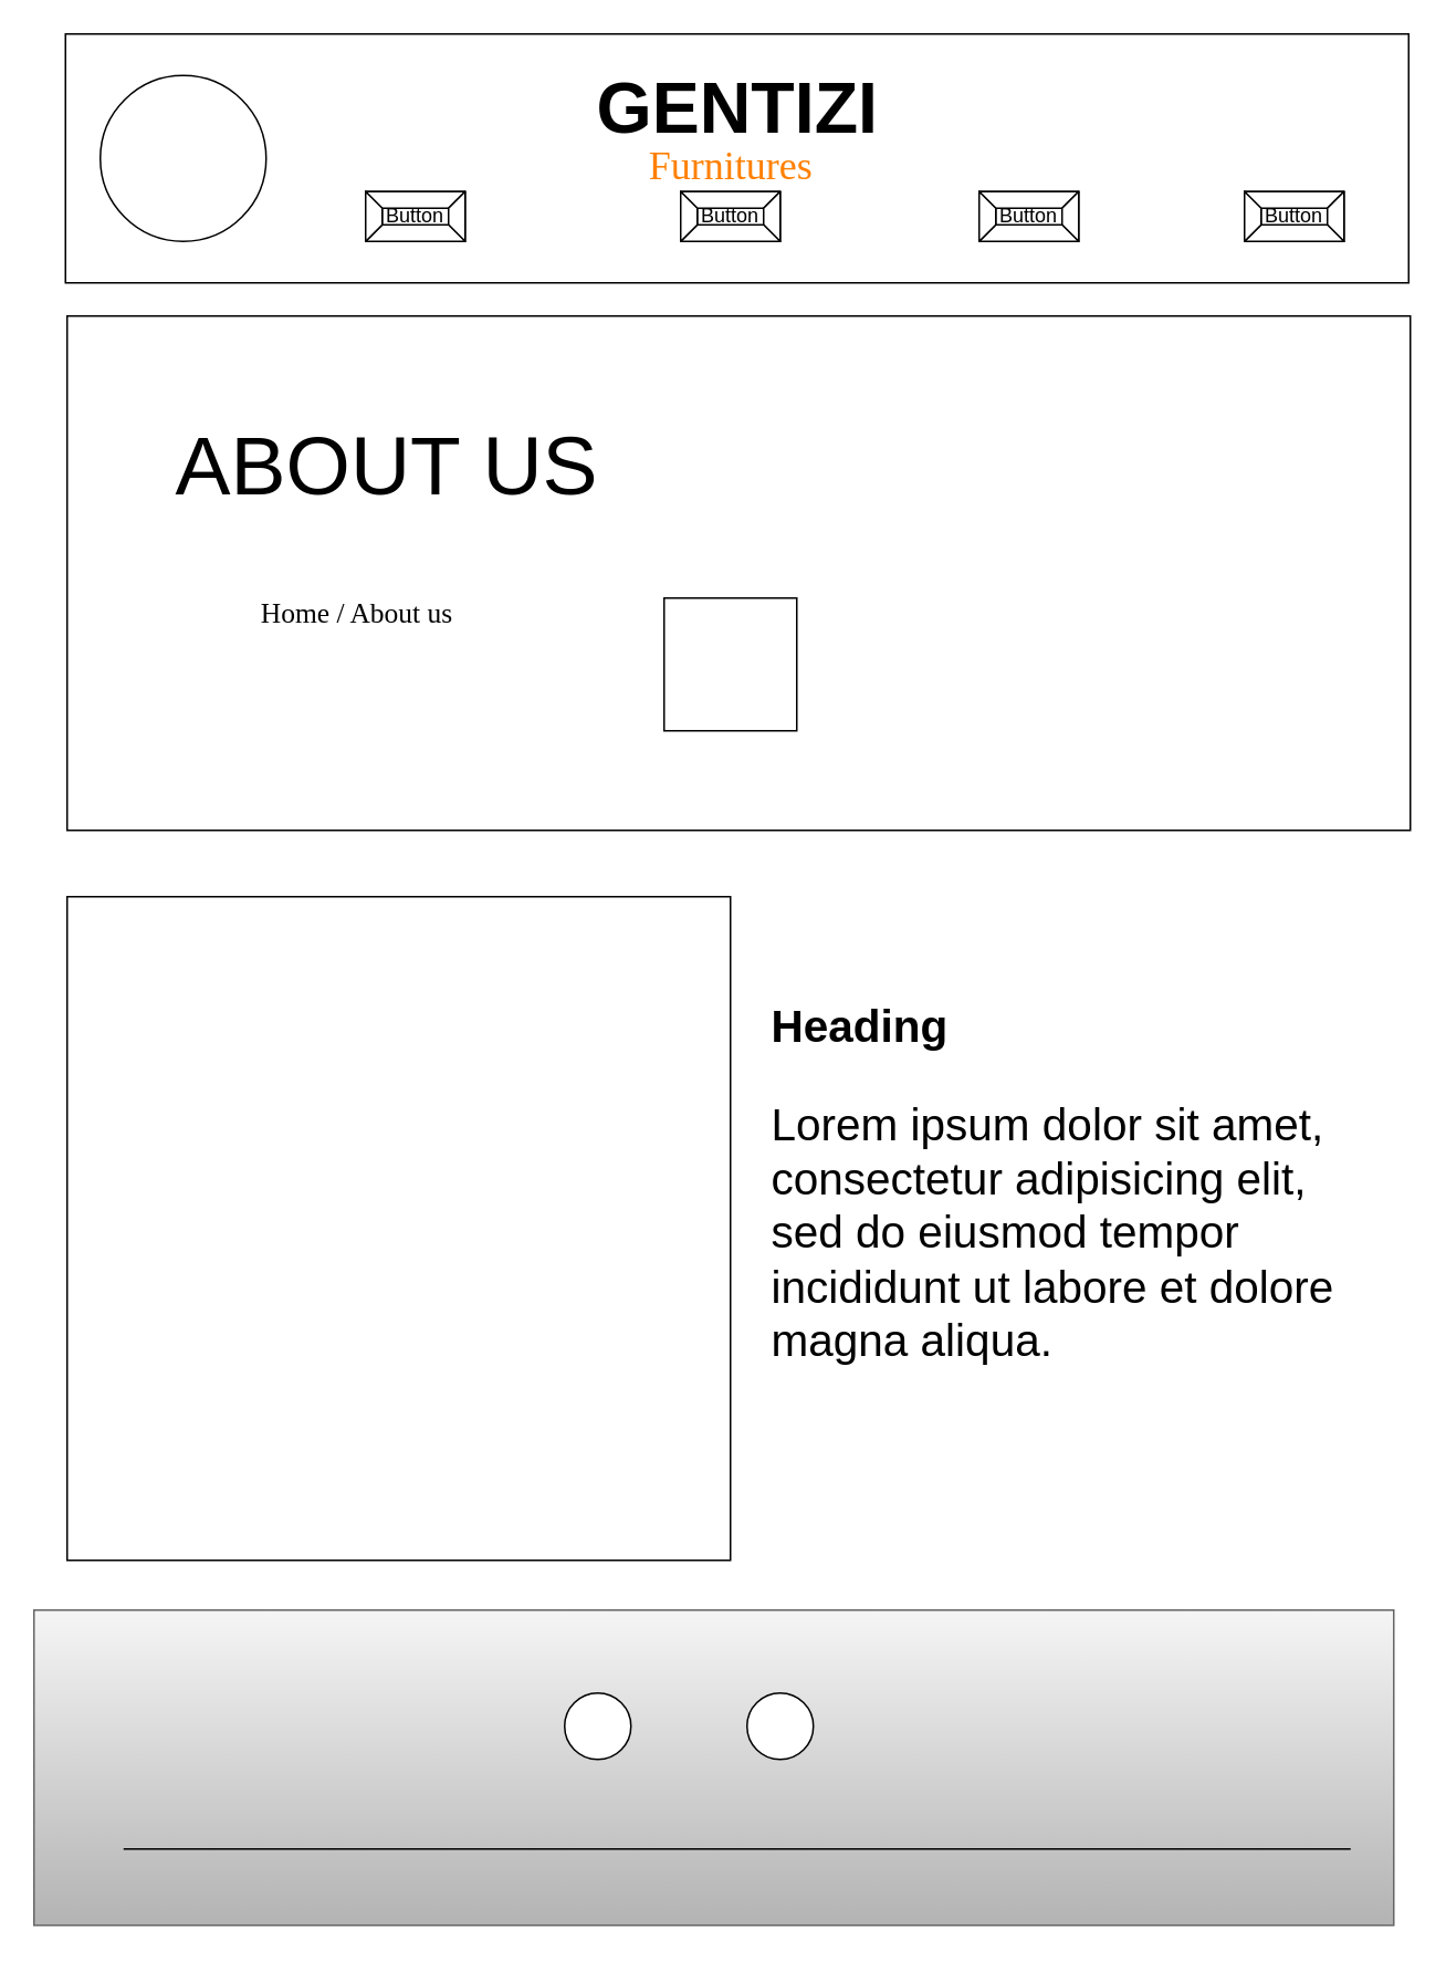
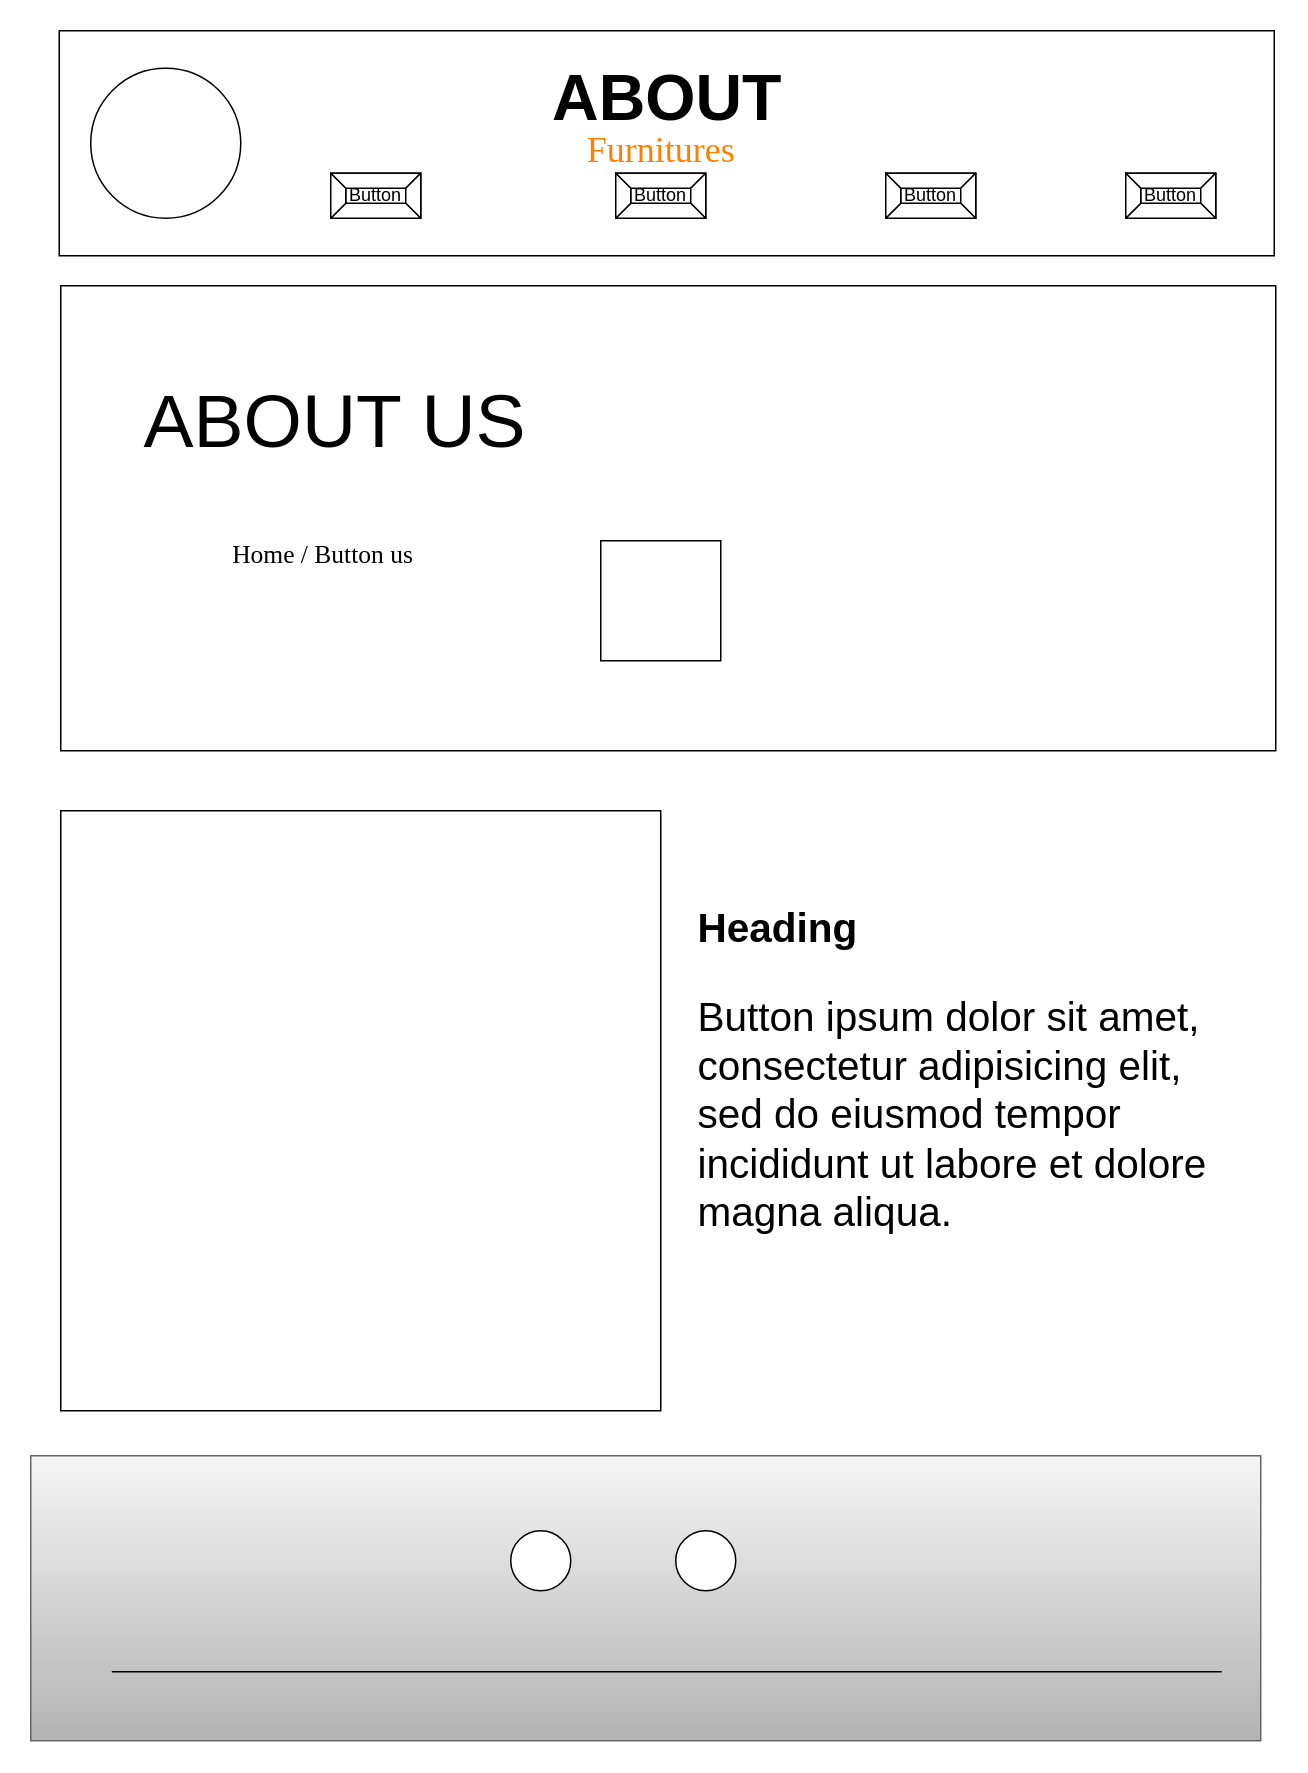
- <mxCell id="4" value="GENTIZI" style="text;strokeColor=none;fillColor=none;html=1;fontSize=43;fontStyle=1;verticalAlign=middle;align=center;" vertex="1" parent="1"><mxGeometry x="274" y="30" width="340" height="70" as="geometry" /></mxCell>
+ <mxCell id="4" value="ABOUT" style="text;strokeColor=none;fillColor=none;html=1;fontSize=43;fontStyle=1;verticalAlign=middle;align=center;" vertex="1" parent="1"><mxGeometry x="274" y="30" width="340" height="70" as="geometry" /></mxCell>
- <mxCell id="15" value="ABOUT US&amp;nbsp;" style="text;html=1;strokeColor=none;fillColor=none;align=center;verticalAlign=middle;whiteSpace=wrap;rounded=0;fontSize=50;" vertex="1" parent="1"><mxGeometry x="90" y="230" width="300" height="100" as="geometry" /></mxCell>
+ <mxCell id="15" value="ABOUT US&amp;nbsp;" style="text;html=1;strokeColor=none;fillColor=none;align=center;verticalAlign=middle;whiteSpace=wrap;rounded=0;fontSize=50;" vertex="1" parent="1"><mxGeometry x="80" y="230" width="300" height="100" as="geometry" /></mxCell>
- <mxCell id="16" value="Home / About us" style="text;html=1;strokeColor=none;fillColor=none;align=center;verticalAlign=middle;whiteSpace=wrap;rounded=0;fontFamily=Times New Roman;fontSize=17;" vertex="1" parent="1"><mxGeometry y="350" width="370" height="40" as="geometry" x="30" /></mxCell>
+ <mxCell id="16" value="Home / Button us" style="text;html=1;strokeColor=none;fillColor=none;align=center;verticalAlign=middle;whiteSpace=wrap;rounded=0;fontFamily=Times New Roman;fontSize=17;" vertex="1" parent="1"><mxGeometry y="350" width="370" height="40" as="geometry" x="30" /></mxCell>
- <mxCell id="19" value="&lt;h1 style=&quot;font-size: 27px;&quot;&gt;Heading&lt;/h1&gt;&lt;p style=&quot;font-size: 27px;&quot;&gt;Lorem ipsum dolor sit amet, consectetur adipisicing elit, sed do eiusmod tempor incididunt ut labore et dolore magna aliqua.&lt;/p&gt;" style="text;html=1;strokeColor=none;fillColor=none;spacing=5;spacingTop=-20;whiteSpace=wrap;overflow=hidden;rounded=0;fontSize=27;" vertex="1" parent="1"><mxGeometry x="460" y="595" width="380" height="250" as="geometry" /></mxCell>
+ <mxCell id="19" value="&lt;h1 style=&quot;font-size: 27px;&quot;&gt;Heading&lt;/h1&gt;&lt;p style=&quot;font-size: 27px;&quot;&gt;Button ipsum dolor sit amet, consectetur adipisicing elit, sed do eiusmod tempor incididunt ut labore et dolore magna aliqua.&lt;/p&gt;" style="text;html=1;strokeColor=none;fillColor=none;spacing=5;spacingTop=-20;whiteSpace=wrap;overflow=hidden;rounded=0;fontSize=27;" vertex="1" parent="1"><mxGeometry x="460" y="595" width="380" height="250" as="geometry" /></mxCell>
